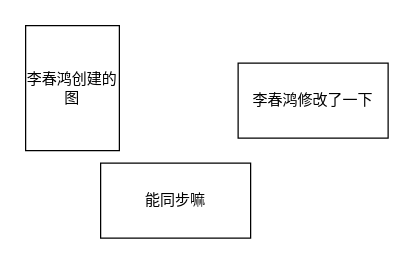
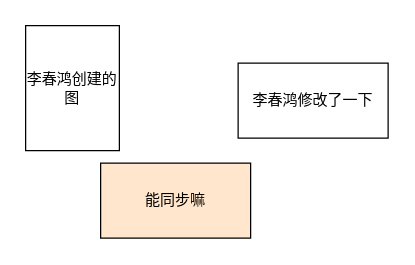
- <mxCell id="4" value="能同步嘛" style="whiteSpace=wrap;html=1;" vertex="1" parent="1"><mxGeometry x="80" y="130" width="120" height="60" as="geometry" /></mxCell>
+ <mxCell id="4" value="能同步嘛" style="whiteSpace=wrap;html=1;fillColor=#ffe6cc;" vertex="1" parent="1"><mxGeometry x="80" y="130" width="120" height="60" as="geometry" /></mxCell>
